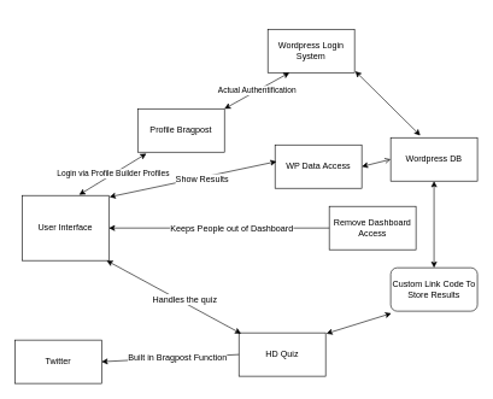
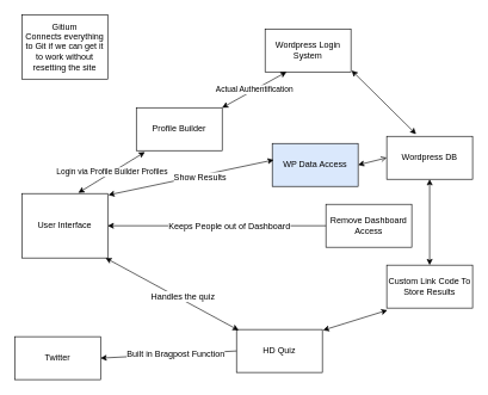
+ <mxCell id="5" value="&lt;div&gt;Gitium&lt;/div&gt;&lt;div&gt;Connects everything to Git if we can get it to work without resetting the site&lt;br&gt;&lt;/div&gt;" style="rounded=0;whiteSpace=wrap;html=1;" vertex="1" parent="1"><mxGeometry x="30" y="20" width="120" height="90" as="geometry" /></mxCell>
- <mxCell id="6" value="Profile Bragpost" style="rounded=0;whiteSpace=wrap;html=1;" vertex="1" parent="1"><mxGeometry x="190" y="150" width="120" height="60" as="geometry" /></mxCell>
+ <mxCell id="6" value="Profile Builder" style="rounded=0;whiteSpace=wrap;html=1;" vertex="1" parent="1"><mxGeometry x="190" y="150" width="120" height="60" as="geometry" /></mxCell>
- <mxCell id="22" value="WP Data Access" style="rounded=0;whiteSpace=wrap;html=1;" vertex="1" parent="1"><mxGeometry x="380" y="200" width="120" height="60" as="geometry" /></mxCell>
+ <mxCell id="22" value="WP Data Access" style="rounded=0;whiteSpace=wrap;html=1;fillColor=#dae8fc;" vertex="1" parent="1"><mxGeometry x="380" y="200" width="120" height="60" as="geometry" /></mxCell>
- <mxCell id="19" value="Custom Link Code To Store Results" style="whiteSpace=wrap;html=1;rounded=1;" vertex="1" parent="1"><mxGeometry x="540" y="370" width="120" height="60" as="geometry" /></mxCell>
+ <mxCell id="19" value="Custom Link Code To Store Results" style="rounded=0;whiteSpace=wrap;html=1;" vertex="1" parent="1"><mxGeometry x="540" y="370" width="120" height="60" as="geometry" /></mxCell>
